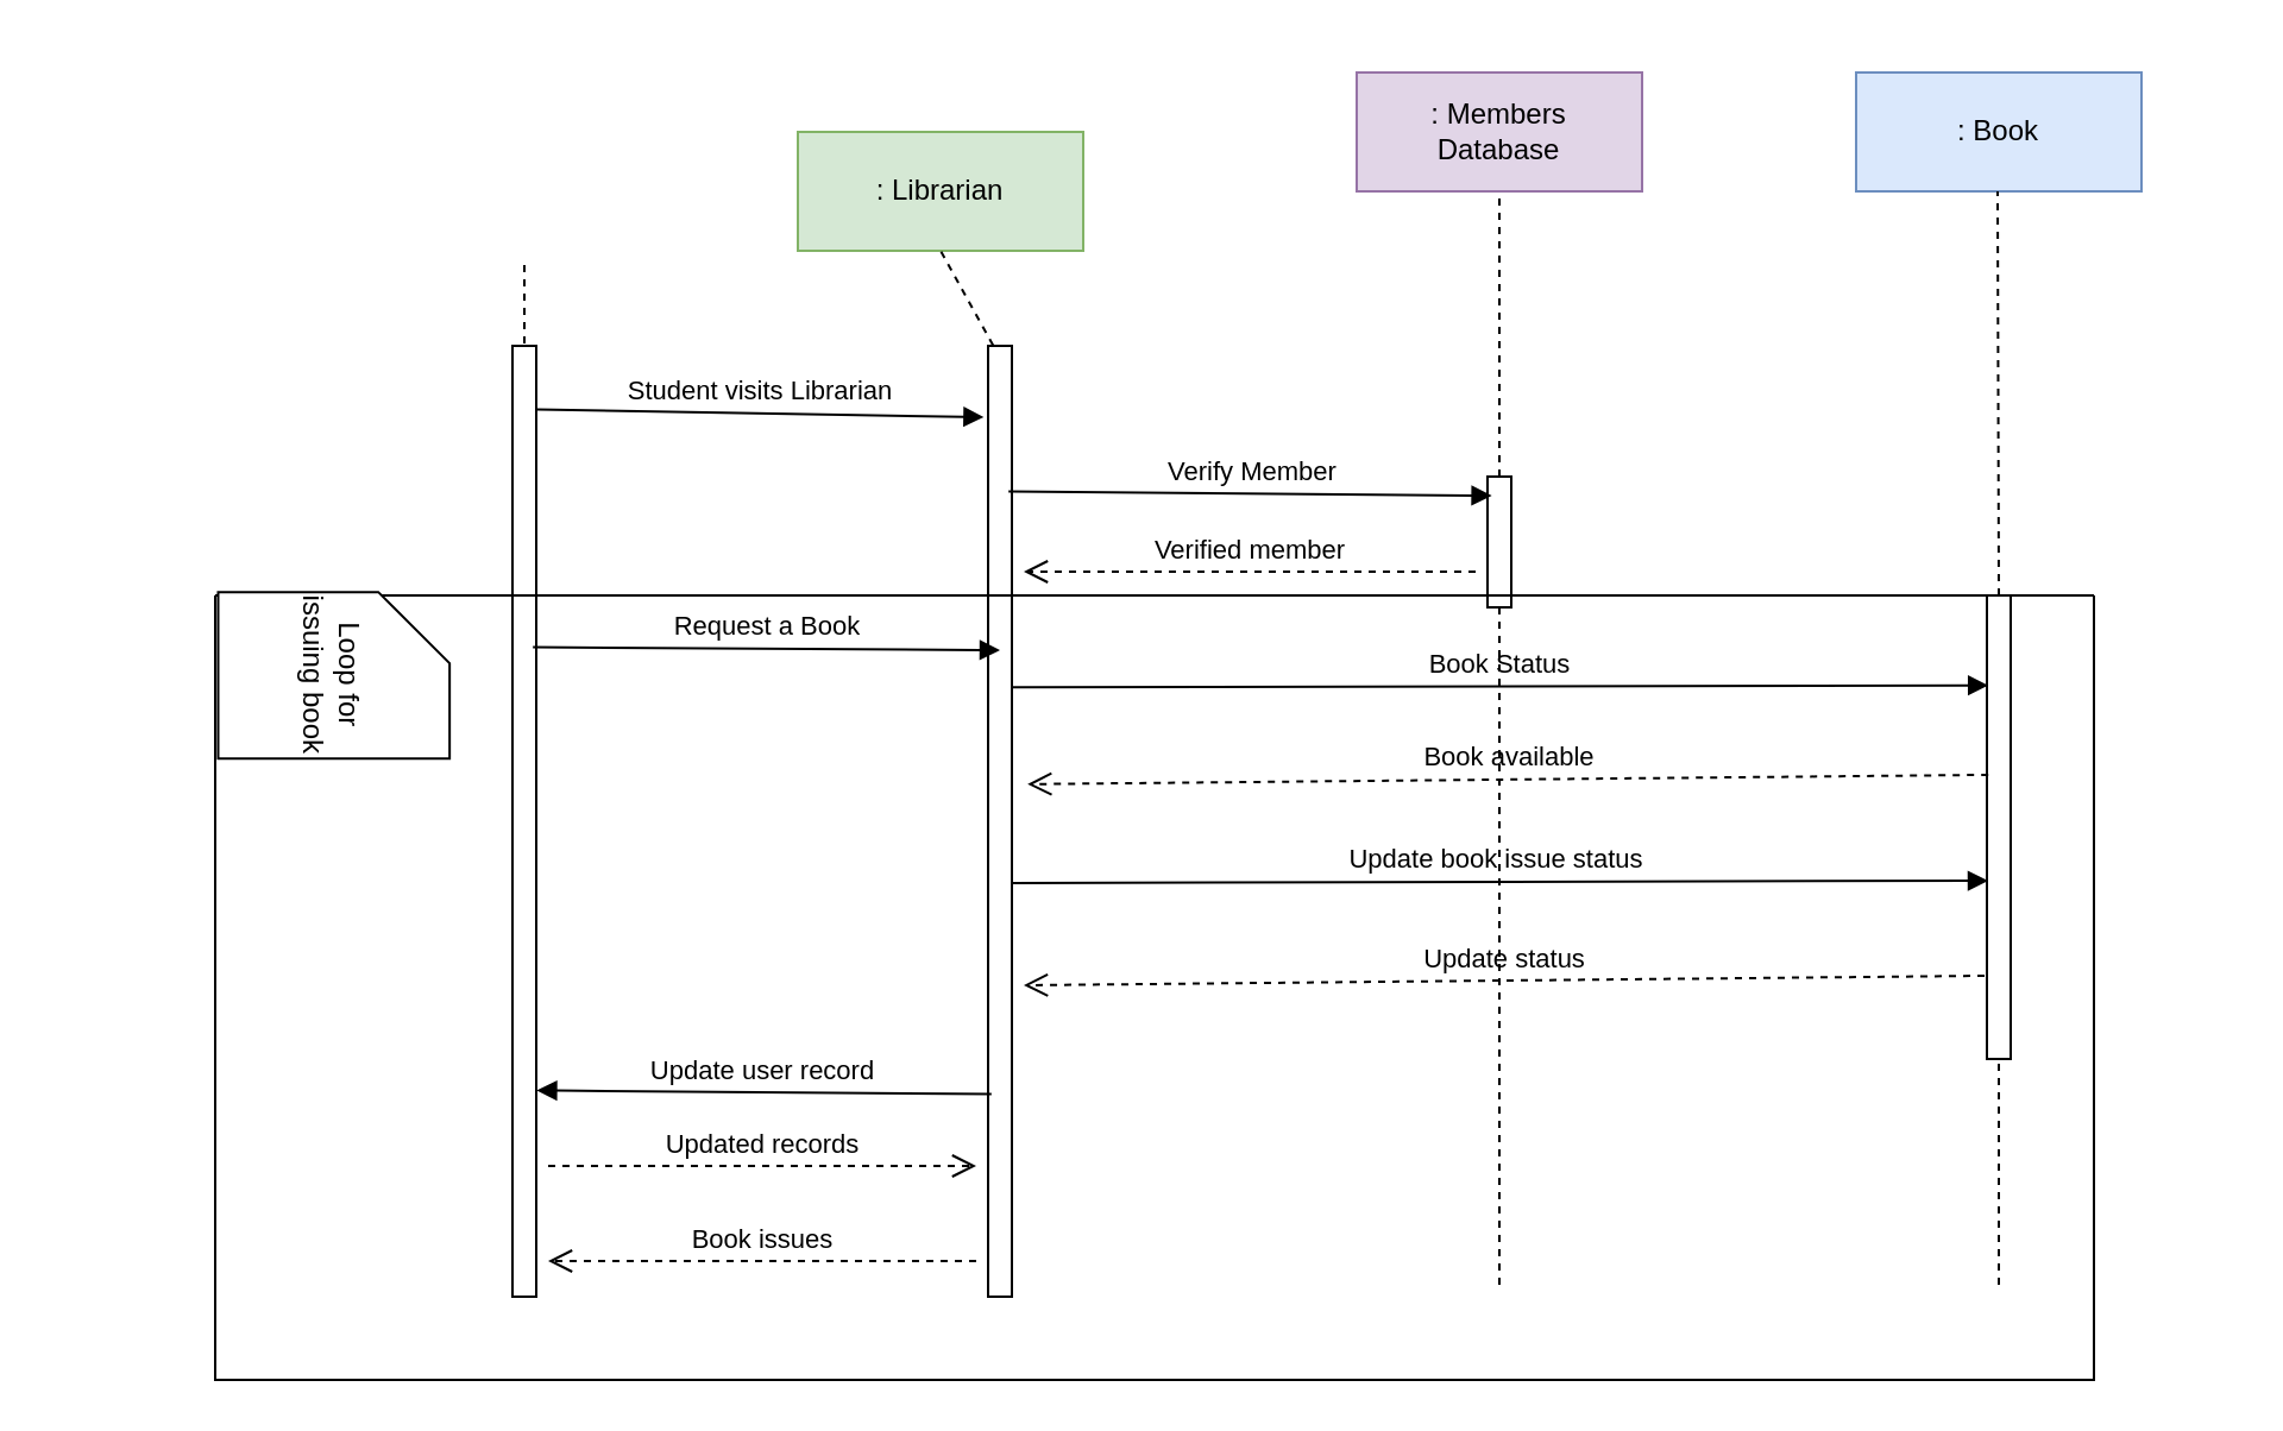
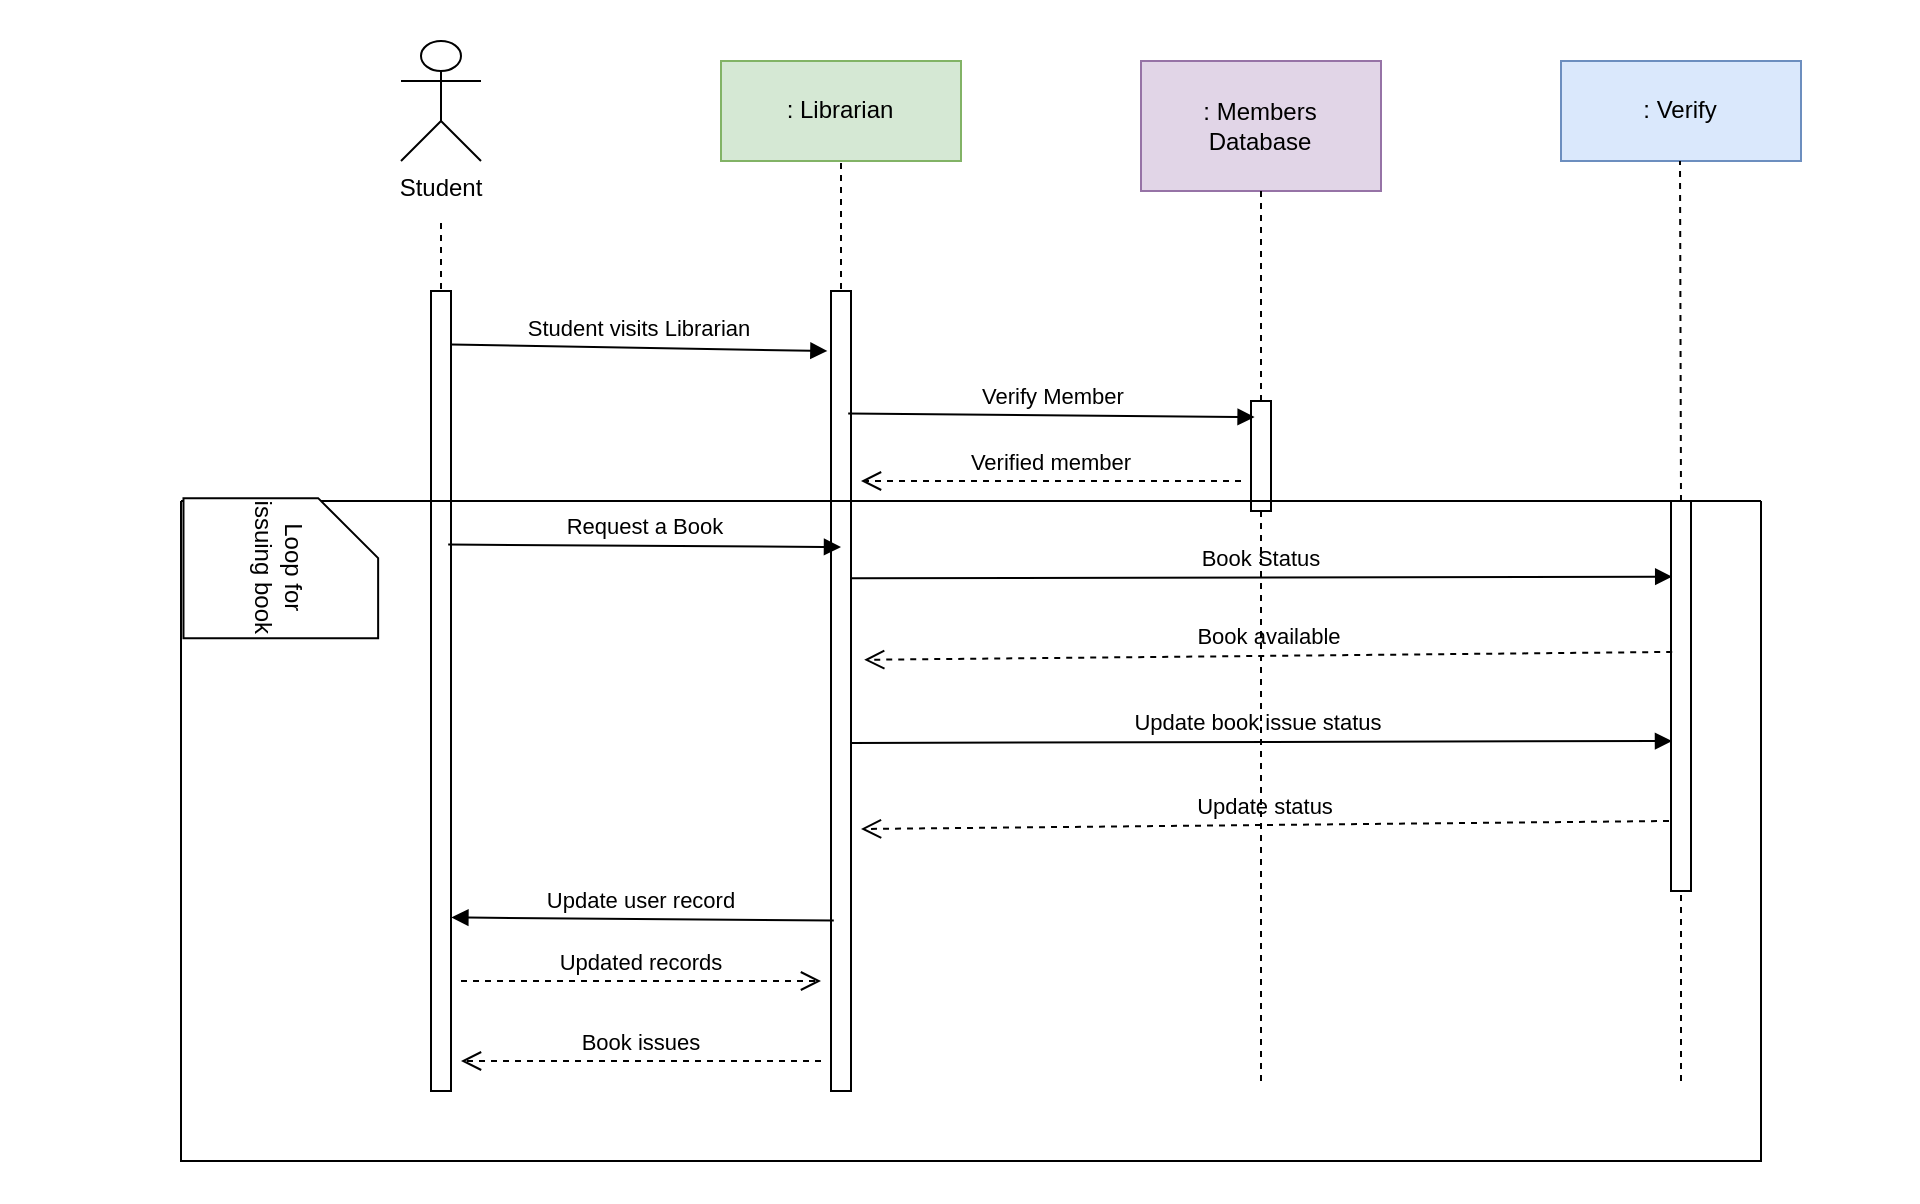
+ <mxCell id="2" value="Student" style="shape=umlActor;verticalLabelPosition=bottom;verticalAlign=top;html=1;outlineConnect=0;" vertex="1" parent="1"><mxGeometry x="200" y="20" width="40" height="60" as="geometry" /></mxCell>
- <mxCell id="4" value=": Members &lt;br&gt;Database" style="rounded=0;whiteSpace=wrap;html=1;fillColor=#e1d5e7;strokeColor=#9673a6;" vertex="1" parent="1"><mxGeometry x="570" y="30" width="120" height="50" as="geometry" /></mxCell>
+ <mxCell id="4" value=": Members &lt;br&gt;Database" style="rounded=0;whiteSpace=wrap;html=1;fillColor=#e1d5e7;strokeColor=#9673a6;" vertex="1" parent="1"><mxGeometry x="570" y="30" width="120" height="65" as="geometry" /></mxCell>
- <mxCell id="5" value=": Book" style="rounded=0;whiteSpace=wrap;html=1;fillColor=#dae8fc;strokeColor=#6c8ebf;" vertex="1" parent="1"><mxGeometry x="780" y="30" width="120" height="50" as="geometry" /></mxCell>
+ <mxCell id="5" value=": Verify" style="rounded=0;whiteSpace=wrap;html=1;fillColor=#dae8fc;strokeColor=#6c8ebf;" vertex="1" parent="1"><mxGeometry x="780" y="30" width="120" height="50" as="geometry" /></mxCell>
- <mxCell id="3" value=": Librarian" style="rounded=0;whiteSpace=wrap;html=1;fillColor=#d5e8d4;strokeColor=#82b366;" vertex="1" parent="1"><mxGeometry x="335" y="55" width="120" height="50" as="geometry" /></mxCell>
+ <mxCell id="3" value=": Librarian" style="rounded=0;whiteSpace=wrap;html=1;fillColor=#d5e8d4;strokeColor=#82b366;" vertex="1" parent="1"><mxGeometry x="360" y="30" width="120" height="50" as="geometry" /></mxCell>
